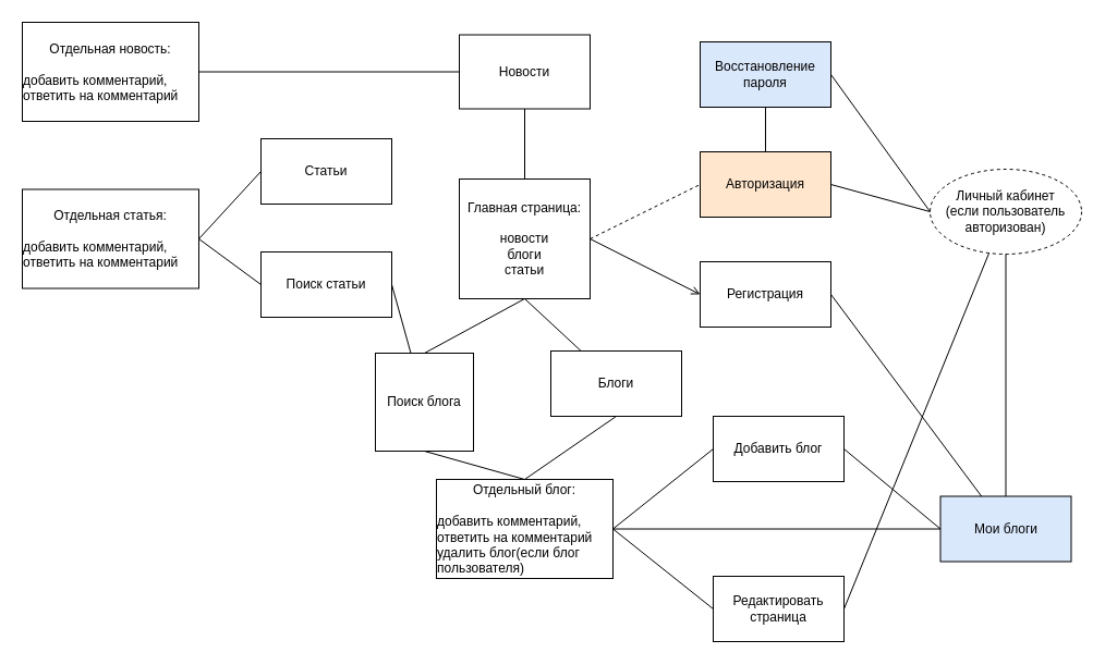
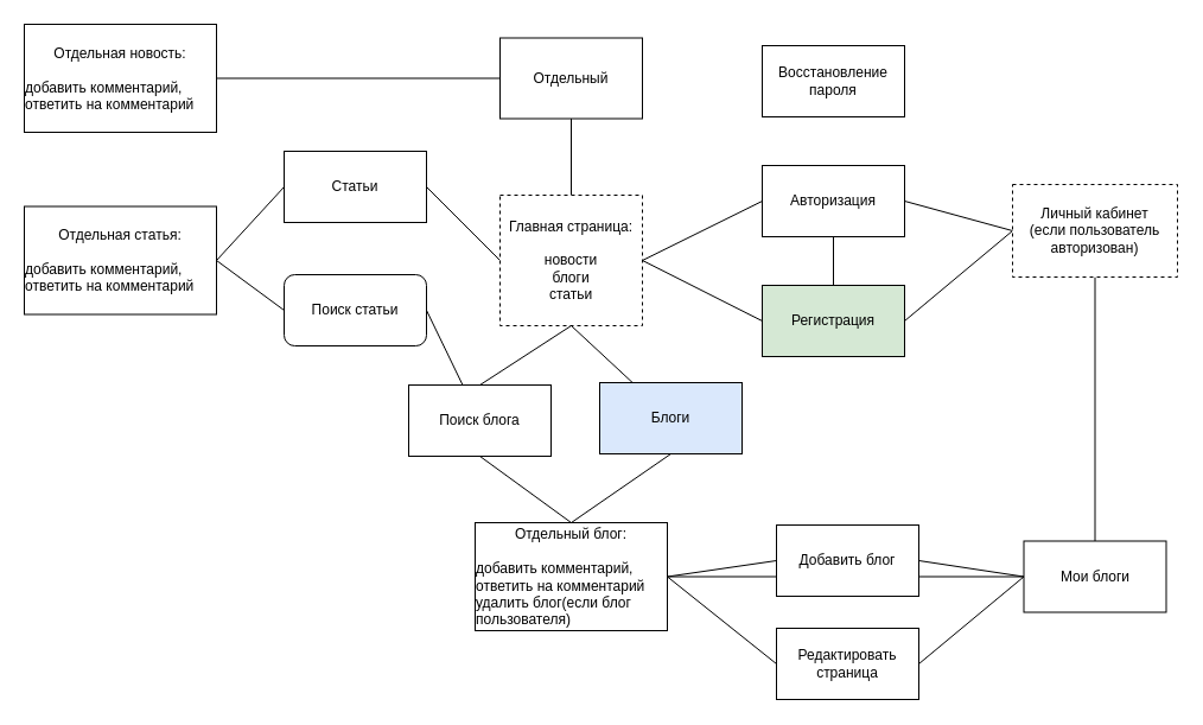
- <mxCell id="23" value="Новости" style="rounded=0;whiteSpace=wrap;html=1;" vertex="1" parent="1"><mxGeometry x="421" y="31.5" width="120" height="68" as="geometry" /></mxCell>
+ <mxCell id="23" value="Отдельный" style="rounded=0;whiteSpace=wrap;html=1;" vertex="1" parent="1"><mxGeometry x="421" y="31.5" width="120" height="68" as="geometry" /></mxCell>
- <mxCell id="19" value="Восстановление пароля" style="rounded=0;whiteSpace=wrap;html=1;fontSize=12;fillColor=#dae8fc;" vertex="1" parent="1"><mxGeometry x="642" y="38" width="120" height="60" as="geometry" /></mxCell>
+ <mxCell id="19" value="Восстановление пароля" style="rounded=0;whiteSpace=wrap;html=1;fontSize=12;" vertex="1" parent="1"><mxGeometry x="642" y="38" width="120" height="60" as="geometry" /></mxCell>
- <mxCell id="17" style="edgeStyle=none;rounded=0;orthogonalLoop=1;jettySize=auto;html=1;entryX=0.5;entryY=0;entryDx=0;entryDy=0;fontSize=12;endArrow=none;endFill=0;exitX=0.5;exitY=1;exitDx=0;exitDy=0;" edge="1" parent="1" source="19" target="9"><mxGeometry relative="1" as="geometry" /></mxCell>
- <mxCell id="18" style="edgeStyle=none;rounded=0;orthogonalLoop=1;jettySize=auto;html=1;exitX=1;exitY=0.5;exitDx=0;exitDy=0;entryX=0;entryY=0.5;entryDx=0;entryDy=0;fontSize=12;endArrow=none;endFill=0;" edge="1" parent="1" source="19" target="14"><mxGeometry relative="1" as="geometry"><mxPoint x="838" y="196" as="targetPoint" /></mxGeometry></mxCell>
- <mxCell id="9" value="Авторизация" style="rounded=0;whiteSpace=wrap;html=1;fillColor=#ffe6cc;" vertex="1" parent="1"><mxGeometry x="642" y="139" width="120" height="60" as="geometry" /></mxCell>
+ <mxCell id="9" value="Авторизация" style="rounded=0;whiteSpace=wrap;html=1;" vertex="1" parent="1"><mxGeometry x="642" y="139" width="120" height="60" as="geometry" /></mxCell>
+ <mxCell id="6" style="edgeStyle=none;rounded=0;orthogonalLoop=1;jettySize=auto;html=1;exitX=0;exitY=0.5;exitDx=0;exitDy=0;entryX=1;entryY=0.5;entryDx=0;entryDy=0;fontSize=12;endArrow=none;endFill=0;" edge="1" parent="1" source="7" target="26"><mxGeometry relative="1" as="geometry" /></mxCell>
- <mxCell id="2" style="edgeStyle=none;rounded=0;orthogonalLoop=1;jettySize=auto;html=1;exitX=1;exitY=0.5;exitDx=0;exitDy=0;endArrow=none;endFill=0;entryX=0;entryY=0.5;entryDx=0;entryDy=0;dashed=1;" edge="1" parent="1" source="7" target="9"><mxGeometry relative="1" as="geometry" /></mxCell>
+ <mxCell id="2" style="edgeStyle=none;rounded=0;orthogonalLoop=1;jettySize=auto;html=1;exitX=1;exitY=0.5;exitDx=0;exitDy=0;endArrow=none;endFill=0;entryX=0;entryY=0.5;entryDx=0;entryDy=0;" edge="1" parent="1" source="7" target="9"><mxGeometry relative="1" as="geometry" /></mxCell>
- <mxCell id="14" value="Личный кабинет&lt;br&gt;(если пользователь авторизован)" style="ellipse;whiteSpace=wrap;html=1;dashed=1;" vertex="1" parent="1"><mxGeometry x="853" y="155" width="139" height="78" as="geometry" /></mxCell>
+ <mxCell id="14" value="Личный кабинет&lt;br&gt;(если пользователь авторизован)" style="rounded=0;whiteSpace=wrap;html=1;dashed=1;" vertex="1" parent="1"><mxGeometry x="853" y="155" width="139" height="78" as="geometry" /></mxCell>
- <mxCell id="7" value="Главная страница:&lt;br&gt;&lt;br&gt;новости&lt;br&gt;блоги&lt;br&gt;статьи" style="rounded=0;whiteSpace=wrap;html=1;dashed=0;" vertex="1" parent="1"><mxGeometry x="421" y="164" width="120" height="110" as="geometry" /></mxCell>
+ <mxCell id="7" value="Главная страница:&lt;br&gt;&lt;br&gt;новости&lt;br&gt;блоги&lt;br&gt;статьи" style="rounded=0;whiteSpace=wrap;html=1;dashed=1;" vertex="1" parent="1"><mxGeometry x="421" y="164" width="120" height="110" as="geometry" /></mxCell>
+ <mxCell id="10" style="edgeStyle=none;rounded=0;orthogonalLoop=1;jettySize=auto;html=1;entryX=0.5;entryY=1;entryDx=0;entryDy=0;fontSize=12;endArrow=none;endFill=0;" edge="1" parent="1" source="12" target="9"><mxGeometry relative="1" as="geometry" /></mxCell>
- <mxCell id="37" value="Поиск статьи" style="rounded=0;whiteSpace=wrap;html=1;fontSize=12;strokeWidth=1;" vertex="1" parent="1"><mxGeometry x="239" y="231" width="120" height="60" as="geometry" /></mxCell>
+ <mxCell id="37" value="Поиск статьи" style="whiteSpace=wrap;html=1;fontSize=12;strokeWidth=1;rounded=1;" vertex="1" parent="1"><mxGeometry x="239" y="231" width="120" height="60" as="geometry" /></mxCell>
- <mxCell id="3" style="edgeStyle=none;rounded=0;orthogonalLoop=1;jettySize=auto;html=1;exitX=1;exitY=0.5;exitDx=0;exitDy=0;endArrow=open;endFill=0;entryX=0;entryY=0.5;entryDx=0;entryDy=0;" edge="1" parent="1" source="7" target="12"><mxGeometry relative="1" as="geometry" /></mxCell>
+ <mxCell id="3" style="edgeStyle=none;rounded=0;orthogonalLoop=1;jettySize=auto;html=1;exitX=1;exitY=0.5;exitDx=0;exitDy=0;endArrow=none;endFill=0;entryX=0;entryY=0.5;entryDx=0;entryDy=0;" edge="1" parent="1" source="7" target="12"><mxGeometry relative="1" as="geometry" /></mxCell>
- <mxCell id="12" value="Регистрация" style="rounded=0;whiteSpace=wrap;html=1;" vertex="1" parent="1"><mxGeometry x="642" y="240" width="120" height="60" as="geometry" /></mxCell>
+ <mxCell id="12" value="Регистрация" style="rounded=0;whiteSpace=wrap;html=1;fillColor=#d5e8d4;" vertex="1" parent="1"><mxGeometry x="642" y="240" width="120" height="60" as="geometry" /></mxCell>
- <mxCell id="21" value="Блоги" style="whiteSpace=wrap;html=1;rounded=0;" vertex="1" parent="1"><mxGeometry x="505" y="322" width="120" height="60" as="geometry" /></mxCell>
+ <mxCell id="21" value="Блоги" style="whiteSpace=wrap;html=1;rounded=0;fillColor=#dae8fc;" vertex="1" parent="1"><mxGeometry x="505" y="322" width="120" height="60" as="geometry" /></mxCell>
- <mxCell id="11" style="edgeStyle=none;rounded=0;orthogonalLoop=1;jettySize=auto;html=1;exitX=1;exitY=0.5;exitDx=0;exitDy=0;fontSize=12;endArrow=none;endFill=0;" edge="1" parent="1" source="12" target="16"><mxGeometry relative="1" as="geometry"><mxPoint x="838" y="196" as="targetPoint" /></mxGeometry></mxCell>
+ <mxCell id="11" style="edgeStyle=none;rounded=0;orthogonalLoop=1;jettySize=auto;html=1;exitX=1;exitY=0.5;exitDx=0;exitDy=0;fontSize=12;endArrow=none;endFill=0;entryX=0;entryY=0.5;entryDx=0;entryDy=0;" edge="1" parent="1" source="12" target="14"><mxGeometry relative="1" as="geometry"><mxPoint x="838" y="196" as="targetPoint" /></mxGeometry></mxCell>
- <mxCell id="40" value="Поиск блога" style="whiteSpace=wrap;html=1;rounded=0;" vertex="1" parent="1"><mxGeometry x="344" y="324" width="90" height="90" as="geometry" /></mxCell>
+ <mxCell id="40" value="Поиск блога" style="whiteSpace=wrap;html=1;rounded=0;" vertex="1" parent="1"><mxGeometry x="344" y="324" width="120" height="60" as="geometry" /></mxCell>
- <mxCell id="33" style="edgeStyle=none;rounded=0;orthogonalLoop=1;jettySize=auto;html=1;exitX=1;exitY=0.5;exitDx=0;exitDy=0;fontSize=12;endArrow=none;endFill=0;" edge="1" parent="1" source="34" target="14"><mxGeometry relative="1" as="geometry" /></mxCell>
+ <mxCell id="33" style="edgeStyle=none;rounded=0;orthogonalLoop=1;jettySize=auto;html=1;exitX=1;exitY=0.5;exitDx=0;exitDy=0;entryX=0;entryY=0.5;entryDx=0;entryDy=0;fontSize=12;endArrow=none;endFill=0;" edge="1" parent="1" source="34" target="16"><mxGeometry relative="1" as="geometry" /></mxCell>
- <mxCell id="31" value="Добавить блог" style="rounded=0;whiteSpace=wrap;html=1;fontSize=12;strokeWidth=1;" vertex="1" parent="1"><mxGeometry x="654" y="382" width="120" height="60" as="geometry" /></mxCell>
+ <mxCell id="31" value="Добавить блог" style="rounded=0;whiteSpace=wrap;html=1;fontSize=12;strokeWidth=1;" vertex="1" parent="1"><mxGeometry x="654" y="442" width="120" height="60" as="geometry" /></mxCell>
- <mxCell id="16" value="Мои блоги" style="rounded=0;whiteSpace=wrap;html=1;strokeWidth=1;fillColor=#dae8fc;" vertex="1" parent="1"><mxGeometry x="862.5" y="455.5" width="120" height="60" as="geometry" /></mxCell>
+ <mxCell id="16" value="Мои блоги" style="rounded=0;whiteSpace=wrap;html=1;strokeWidth=1;" vertex="1" parent="1"><mxGeometry x="862.5" y="455.5" width="120" height="60" as="geometry" /></mxCell>
